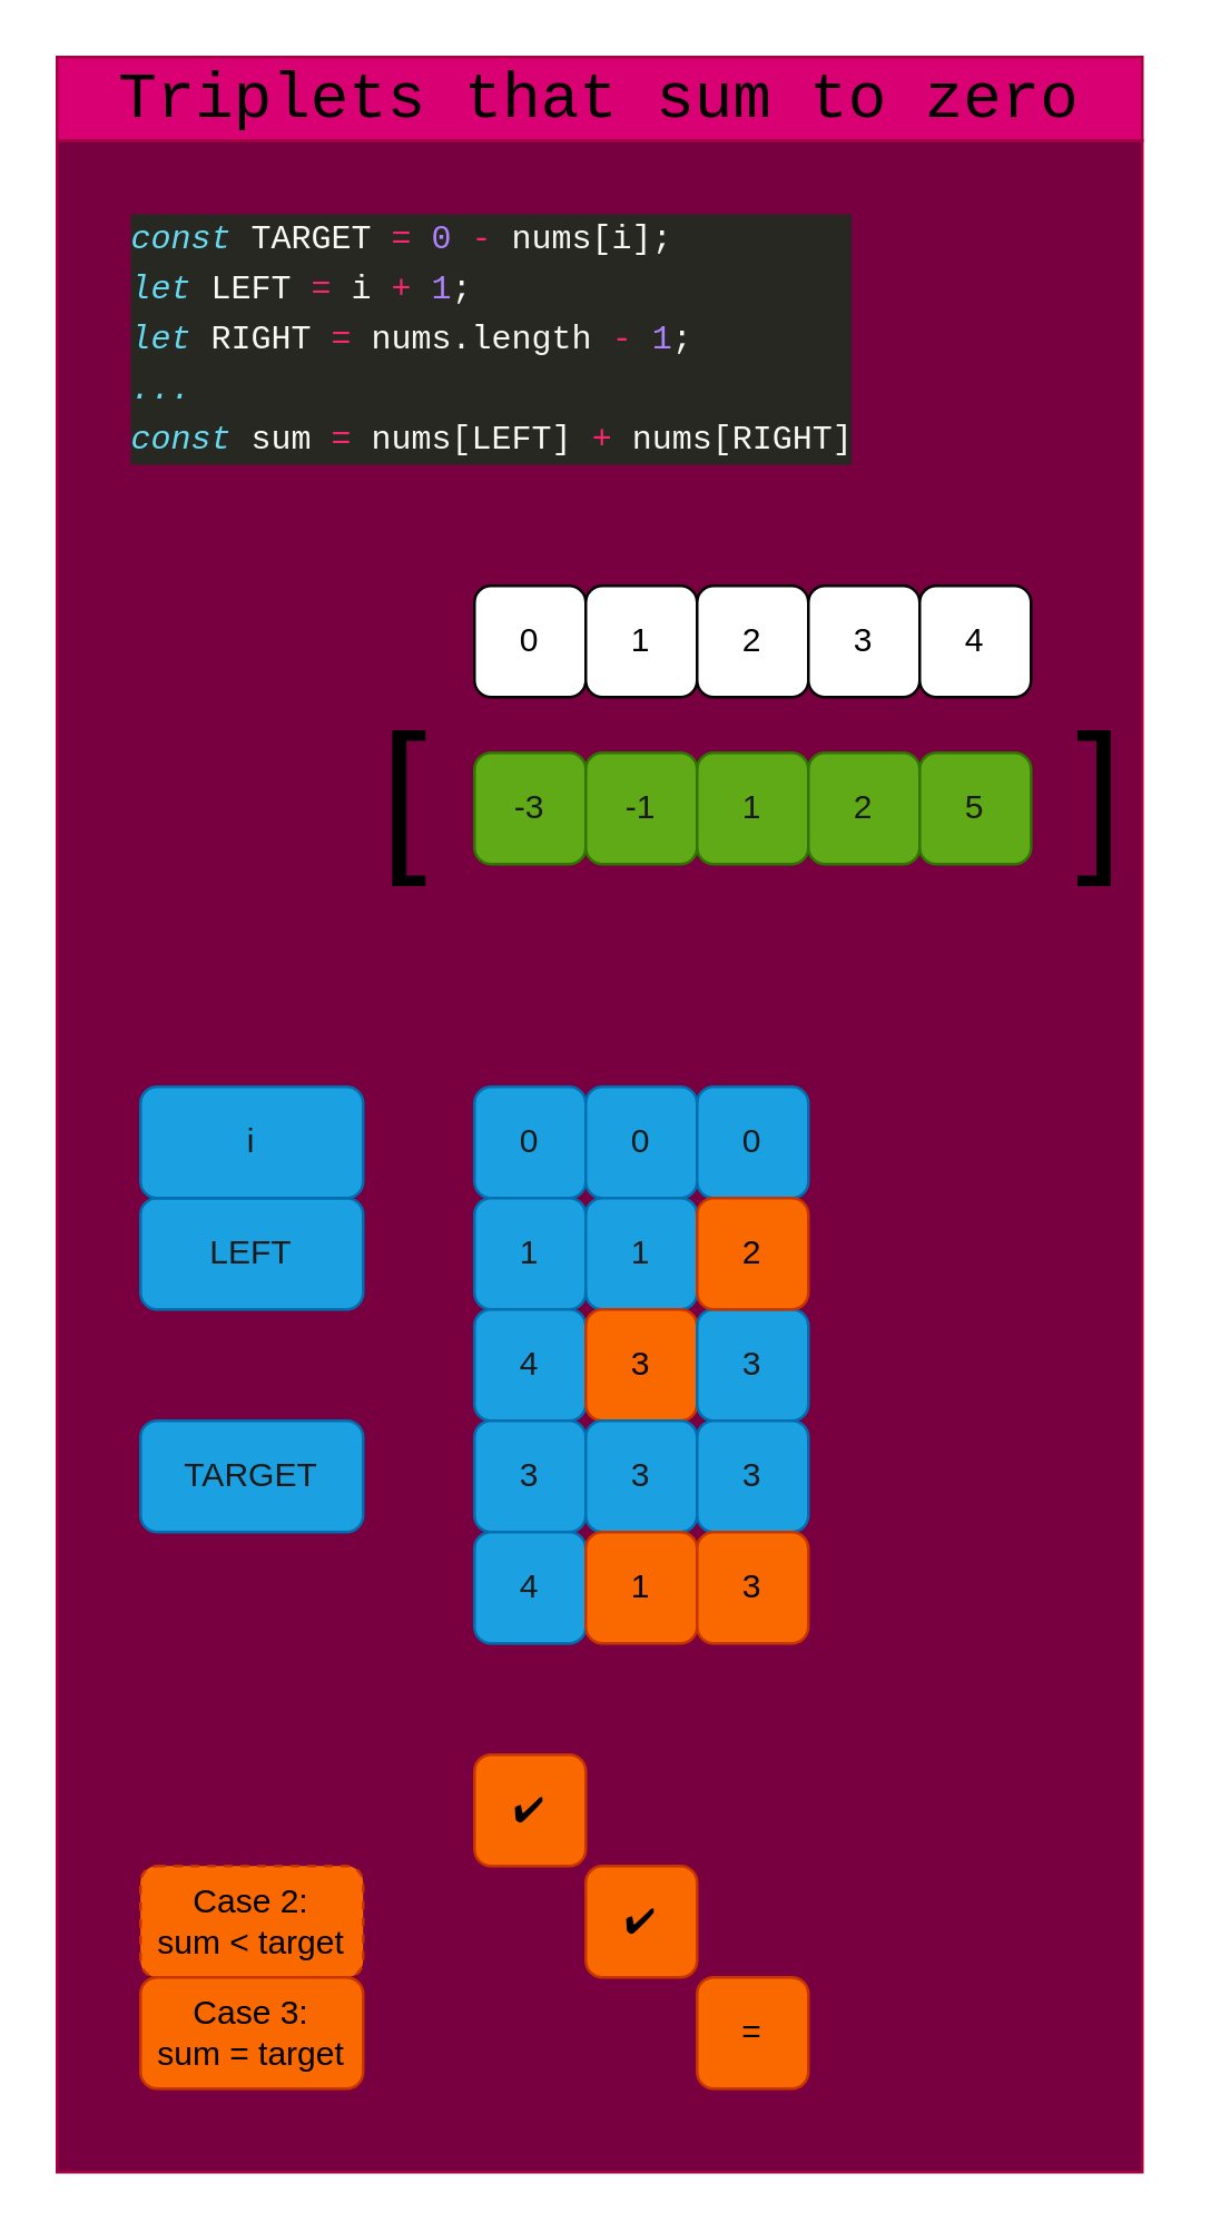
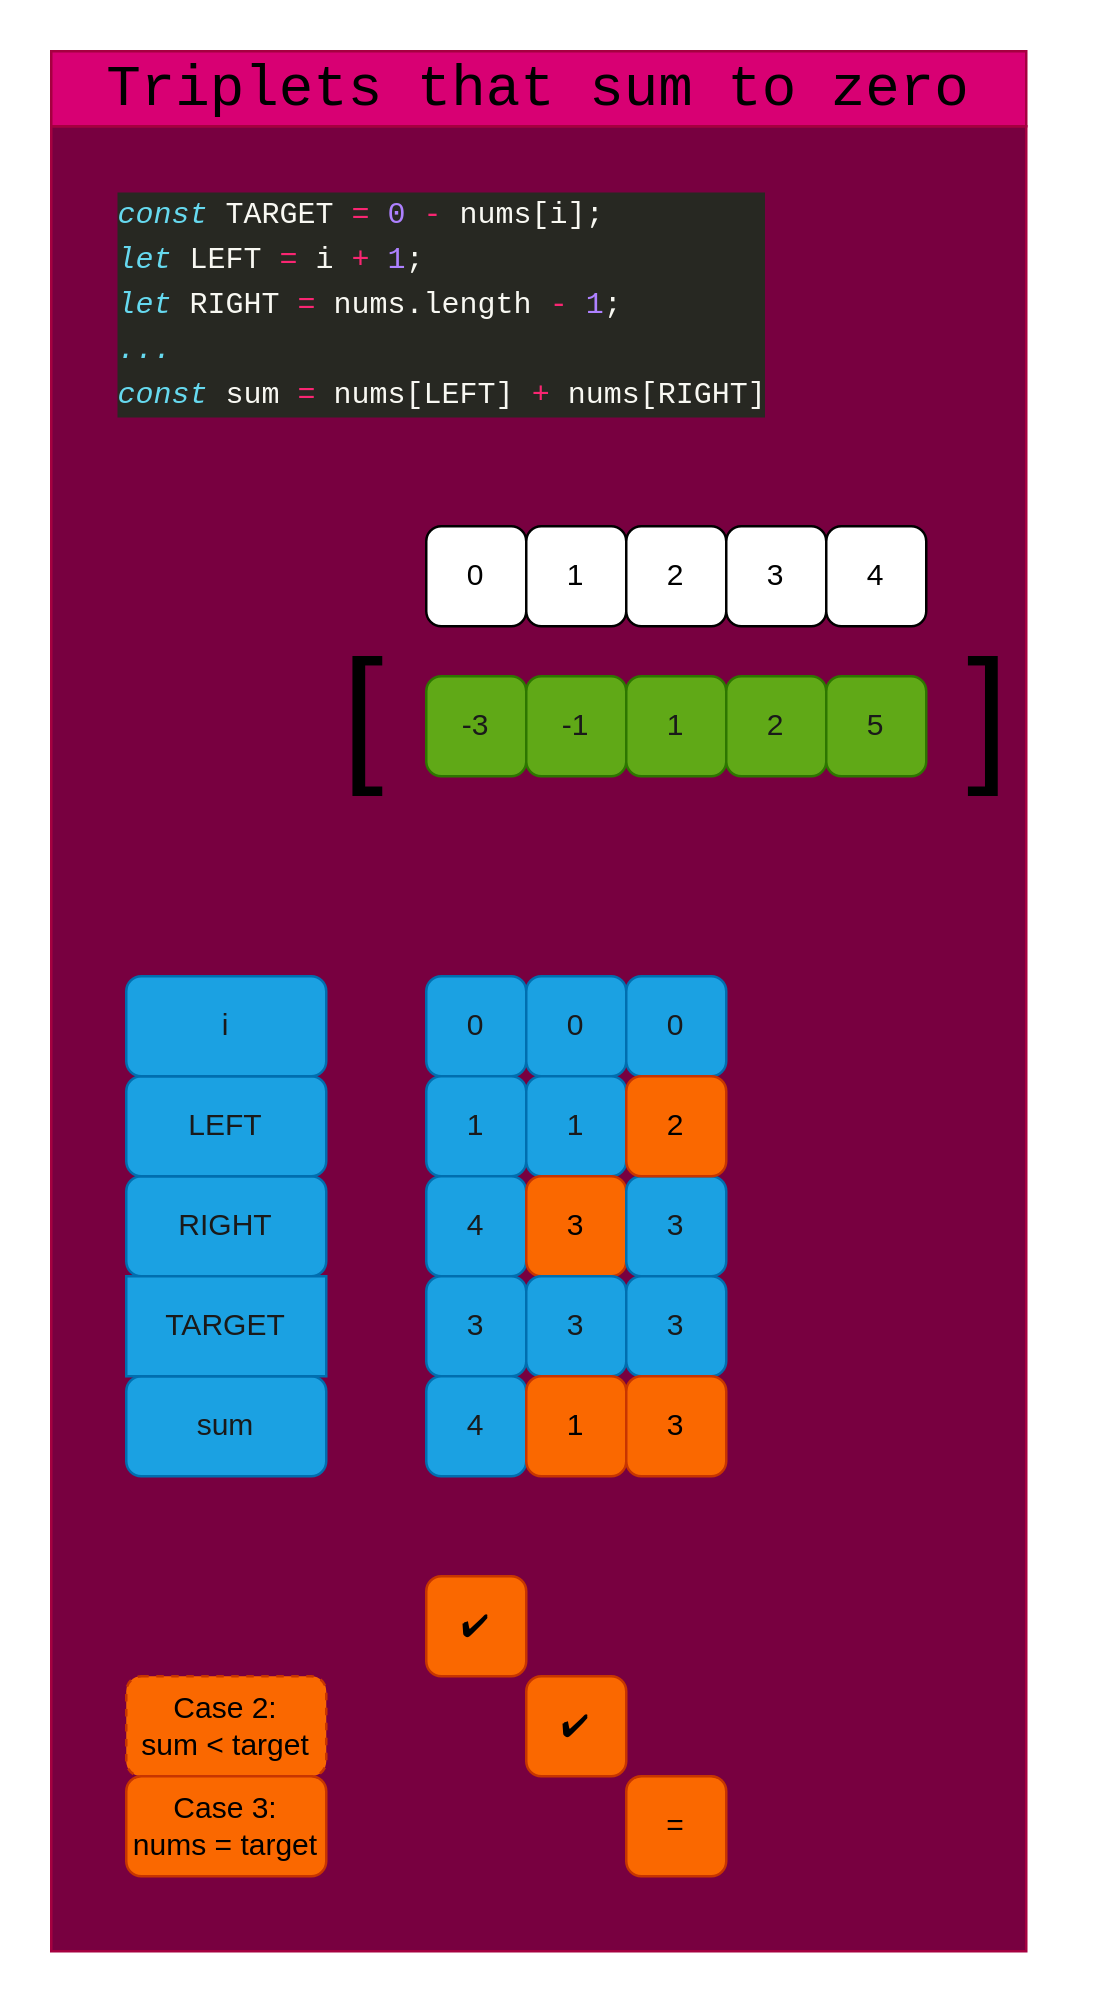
+ <mxCell id="28" value="RIGHT" style="rounded=1;whiteSpace=wrap;html=1;fillColor=#1ba1e2;fontColor=#1A1A1A;strokeColor=#006EAF;" parent="26" vertex="1"><mxGeometry y="80" width="80" height="40" as="geometry" /></mxCell>
- <mxCell id="30" value="TARGET" style="rounded=1;whiteSpace=wrap;html=1;fillColor=#1ba1e2;fontColor=#1A1A1A;strokeColor=#006EAF;" parent="26" vertex="1"><mxGeometry y="120" width="80" height="40" as="geometry" /></mxCell>
+ <mxCell id="30" value="TARGET" style="whiteSpace=wrap;html=1;fillColor=#1ba1e2;fontColor=#1A1A1A;strokeColor=#006EAF;rounded=0;" parent="26" vertex="1"><mxGeometry y="120" width="80" height="40" as="geometry" /></mxCell>
+ <mxCell id="27" value="sum" style="rounded=1;whiteSpace=wrap;html=1;fillColor=#1ba1e2;fontColor=#1A1A1A;strokeColor=#006EAF;" parent="26" vertex="1"><mxGeometry y="160" width="80" height="40" as="geometry" /></mxCell>
- <mxCell id="41" value="Case 3:&lt;br&gt;sum = target" style="rounded=1;whiteSpace=wrap;html=1;fillColor=#fa6800;fontColor=#000000;strokeColor=#C73500;" parent="1" vertex="1"><mxGeometry x="50" y="710" width="80" height="40" as="geometry" /></mxCell>
+ <mxCell id="41" value="Case 3:&lt;br&gt;nums = target" style="rounded=1;whiteSpace=wrap;html=1;fillColor=#fa6800;fontColor=#000000;strokeColor=#C73500;" parent="1" vertex="1"><mxGeometry x="50" y="710" width="80" height="40" as="geometry" /></mxCell>
